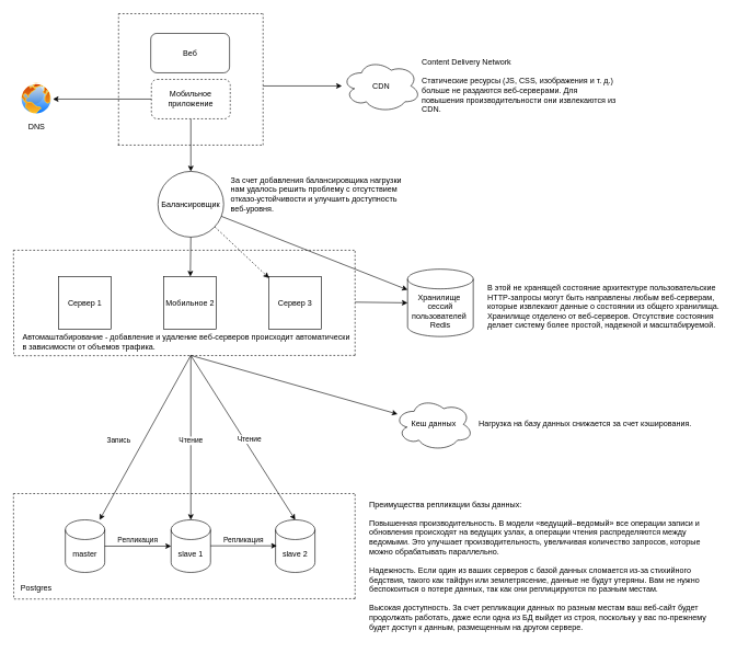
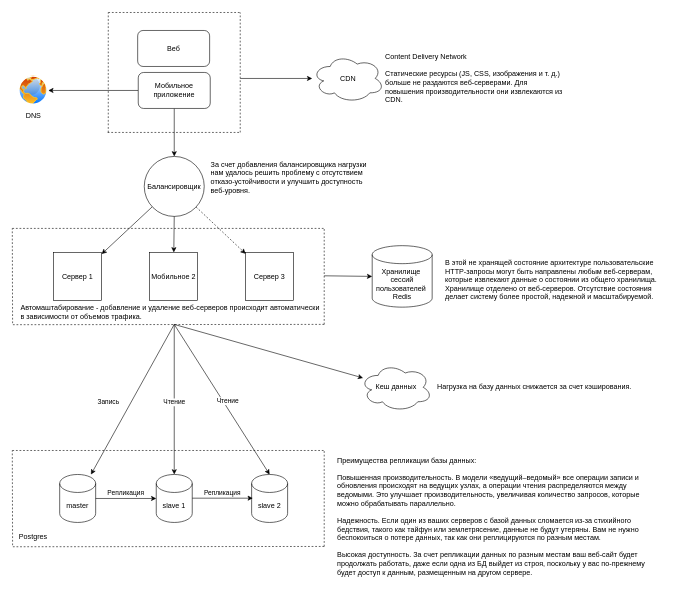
- <mxCell id="6" value="Мобильное приложение" style="rounded=1;whiteSpace=wrap;html=1;dashed=1;" parent="1" vertex="1"><mxGeometry x="230" y="120" width="120" height="60" as="geometry" /></mxCell>
+ <mxCell id="6" value="Мобильное приложение" style="rounded=1;whiteSpace=wrap;html=1;" parent="1" vertex="1"><mxGeometry x="230" y="120" width="120" height="60" as="geometry" /></mxCell>
- <mxCell id="12" value="" style="endArrow=classic;html=1;rounded=0;" parent="1" source="4" target="43" edge="1"><mxGeometry width="50" height="50" relative="1" as="geometry"><mxPoint x="-50" y="310" as="sourcePoint" /><mxPoint x="0" y="260" as="targetPoint" /></mxGeometry></mxCell>
+ <mxCell id="12" value="" style="endArrow=classic;html=1;rounded=0;" parent="1" source="4" target="7" edge="1"><mxGeometry width="50" height="50" relative="1" as="geometry"><mxPoint x="-50" y="310" as="sourcePoint" /><mxPoint x="0" y="260" as="targetPoint" /></mxGeometry></mxCell>
